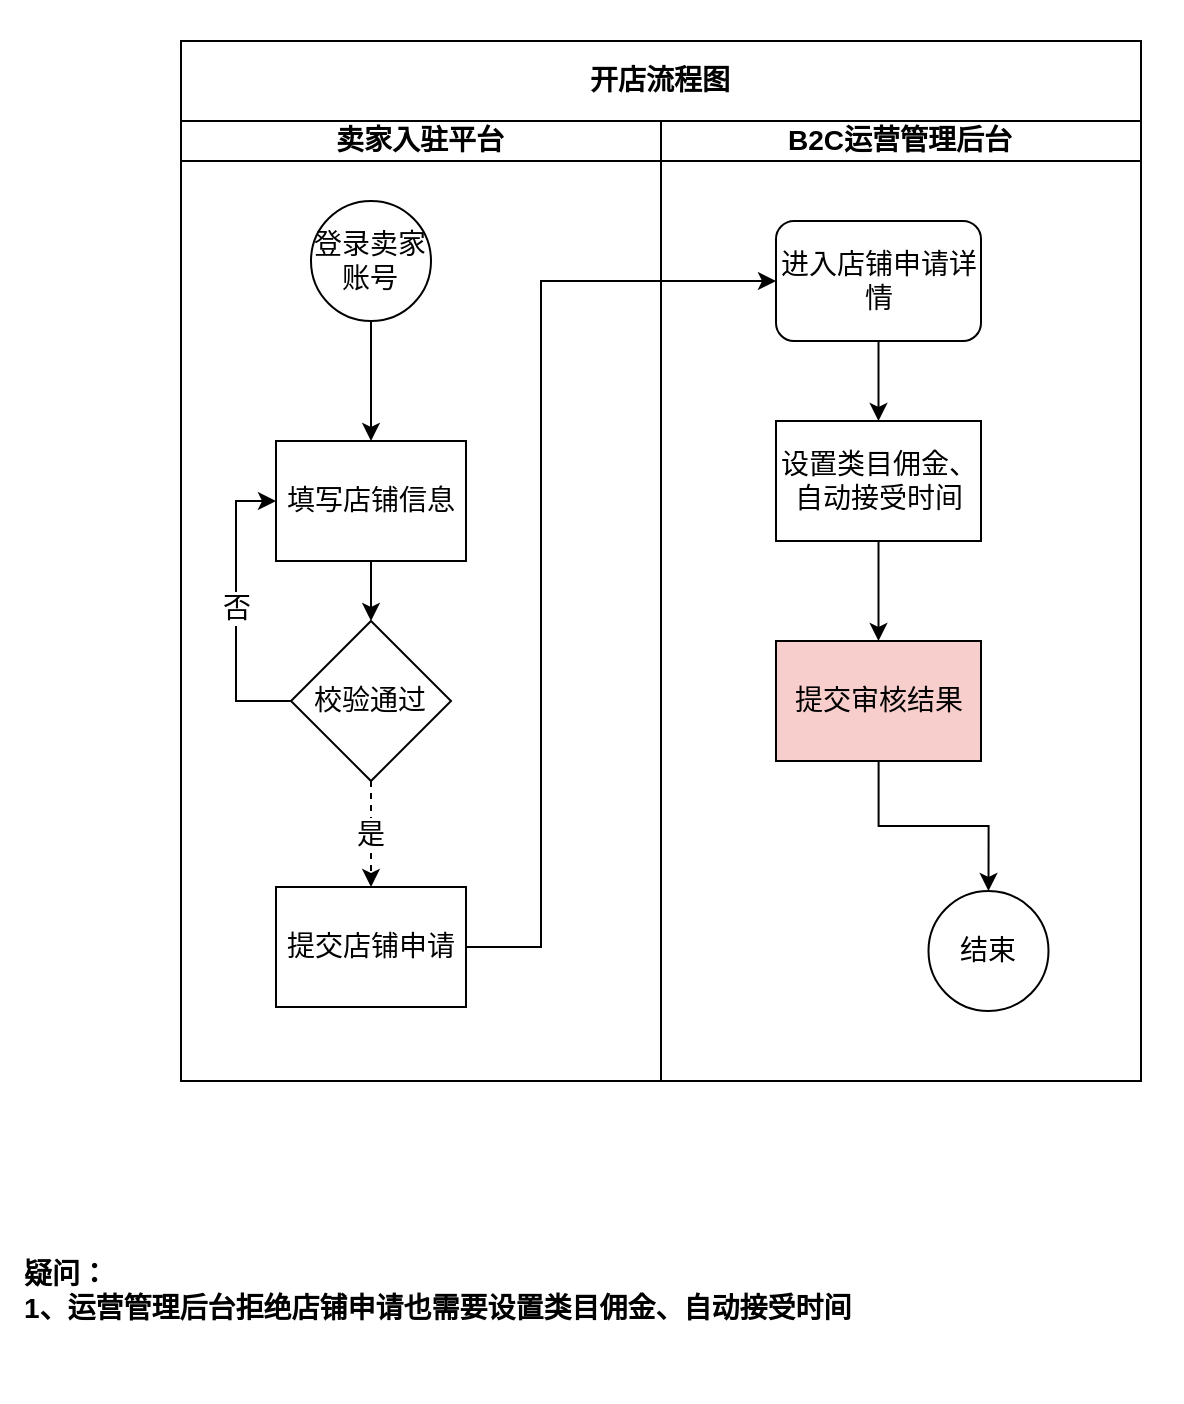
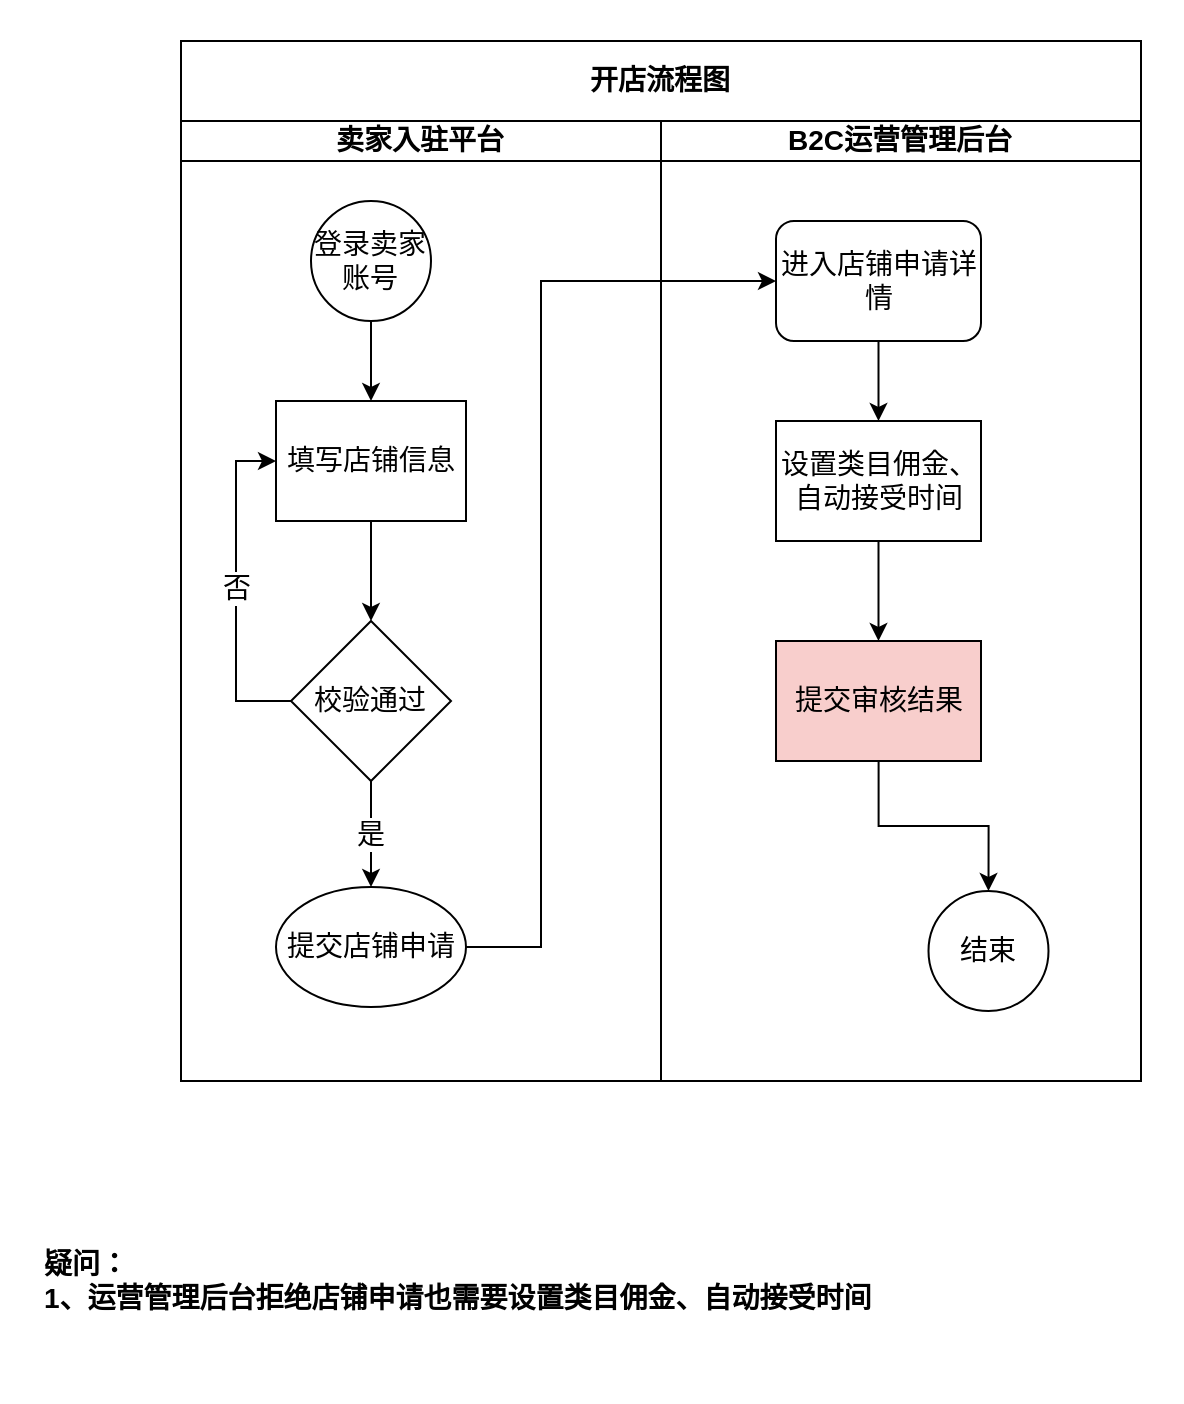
- <mxCell id="7" value="填写店铺信息" style="rounded=0;whiteSpace=wrap;html=1;strokeWidth=1;fontSize=14;" vertex="1" parent="3"><mxGeometry x="47.5" y="160" width="95" height="60" as="geometry" /></mxCell>
+ <mxCell id="7" value="填写店铺信息" style="rounded=0;whiteSpace=wrap;html=1;strokeWidth=1;fontSize=14;" vertex="1" parent="3"><mxGeometry x="47.5" y="140" width="95" height="60" as="geometry" /></mxCell>
- <mxCell id="9" value="是" style="edgeStyle=orthogonalEdgeStyle;rounded=0;orthogonalLoop=1;jettySize=auto;html=1;fontSize=14;dashed=1;" edge="1" parent="3" source="10" target="11"><mxGeometry relative="1" as="geometry" /></mxCell>
+ <mxCell id="9" value="是" style="edgeStyle=orthogonalEdgeStyle;rounded=0;orthogonalLoop=1;jettySize=auto;html=1;fontSize=14;" edge="1" parent="3" source="10" target="11"><mxGeometry relative="1" as="geometry" /></mxCell>
- <mxCell id="11" value="提交店铺申请" style="rounded=0;whiteSpace=wrap;html=1;strokeWidth=1;fontSize=14;" vertex="1" parent="3"><mxGeometry x="47.5" y="383" width="95" height="60" as="geometry" /></mxCell>
+ <mxCell id="11" value="提交店铺申请" style="ellipse;whiteSpace=wrap;html=1;strokeWidth=1;fontSize=14;" vertex="1" parent="3"><mxGeometry x="47.5" y="383" width="95" height="60" as="geometry" /></mxCell>
- <mxCell id="23" value="&lt;b style=&quot;font-size: 14px;&quot;&gt;疑问：&lt;br&gt;1、运营管理后台拒绝店铺申请也需要设置类目佣金、自动接受时间&lt;/b&gt;" style="text;html=1;strokeColor=none;fillColor=none;align=left;verticalAlign=middle;whiteSpace=wrap;rounded=0;strokeWidth=1;" vertex="1" parent="1"><mxGeometry x="10" y="605" width="430" height="80" as="geometry" /></mxCell>
+ <mxCell id="23" value="&lt;b style=&quot;font-size: 14px;&quot;&gt;疑问：&lt;br&gt;1、运营管理后台拒绝店铺申请也需要设置类目佣金、自动接受时间&lt;/b&gt;" style="text;html=1;strokeColor=none;fillColor=none;align=left;verticalAlign=middle;whiteSpace=wrap;rounded=0;strokeWidth=1;" vertex="1" parent="1"><mxGeometry x="20" y="600" width="430" height="80" as="geometry" /></mxCell>
